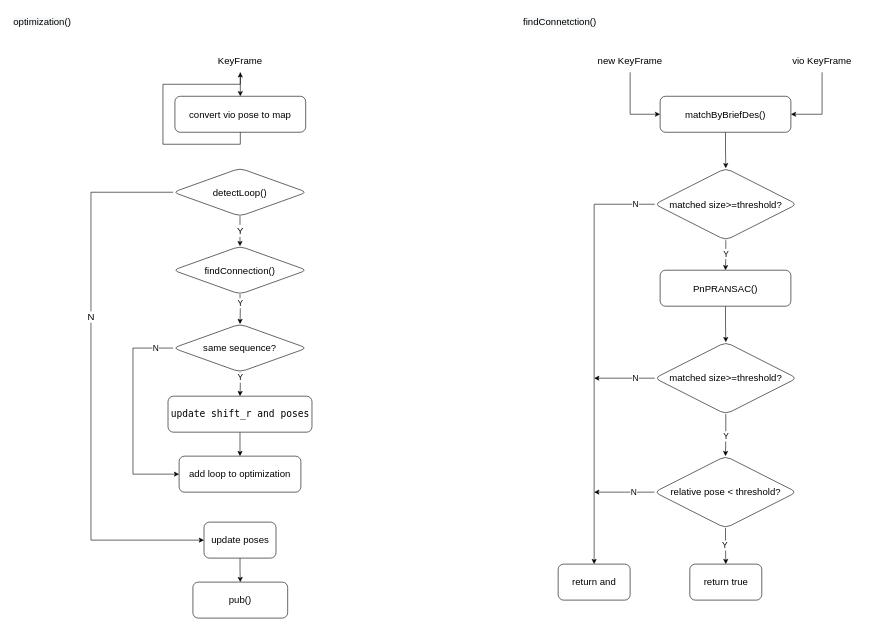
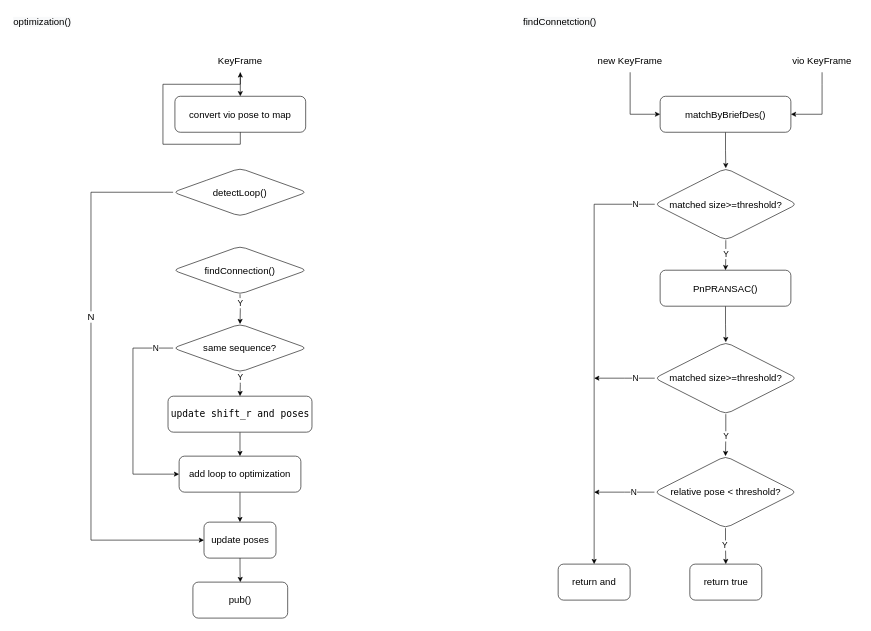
- <mxCell id="8" value="Y" style="edgeStyle=orthogonalEdgeStyle;rounded=0;orthogonalLoop=1;jettySize=auto;html=1;fontSize=16;" parent="1" source="12" target="15" edge="1"><mxGeometry relative="1" as="geometry"><mxPoint x="400.06" y="430" as="targetPoint" /><Array as="points" /></mxGeometry></mxCell>
- <mxCell id="9" value="Y" style="edgeLabel;html=1;align=center;verticalAlign=middle;resizable=0;points=[];fontSize=16;" parent="8" vertex="1" connectable="0"><mxGeometry x="0.249" y="-2" relative="1" as="geometry"><mxPoint x="1.48" y="-7.1" as="offset" /></mxGeometry></mxCell>
+ <mxCell id="23" value="" style="edgeStyle=orthogonalEdgeStyle;rounded=0;orthogonalLoop=1;jettySize=auto;html=1;fontSize=14;" parent="1" source="24" target="26" edge="1"><mxGeometry relative="1" as="geometry" /></mxCell>
